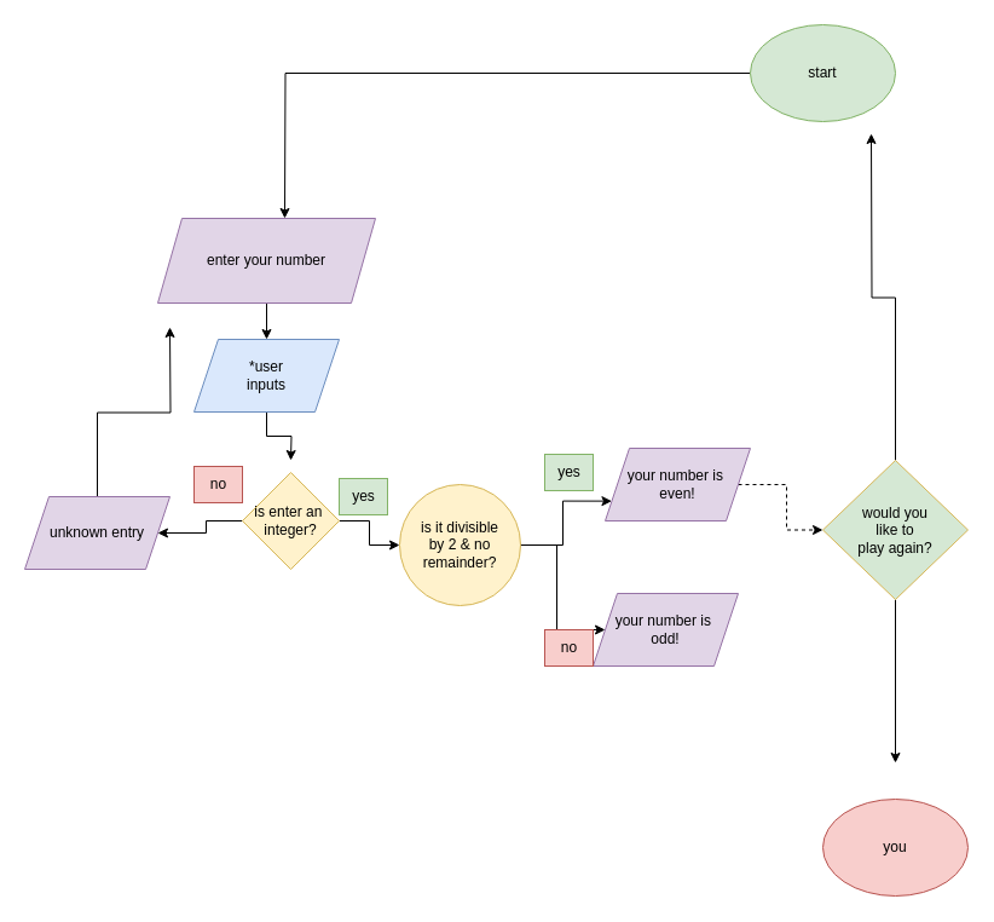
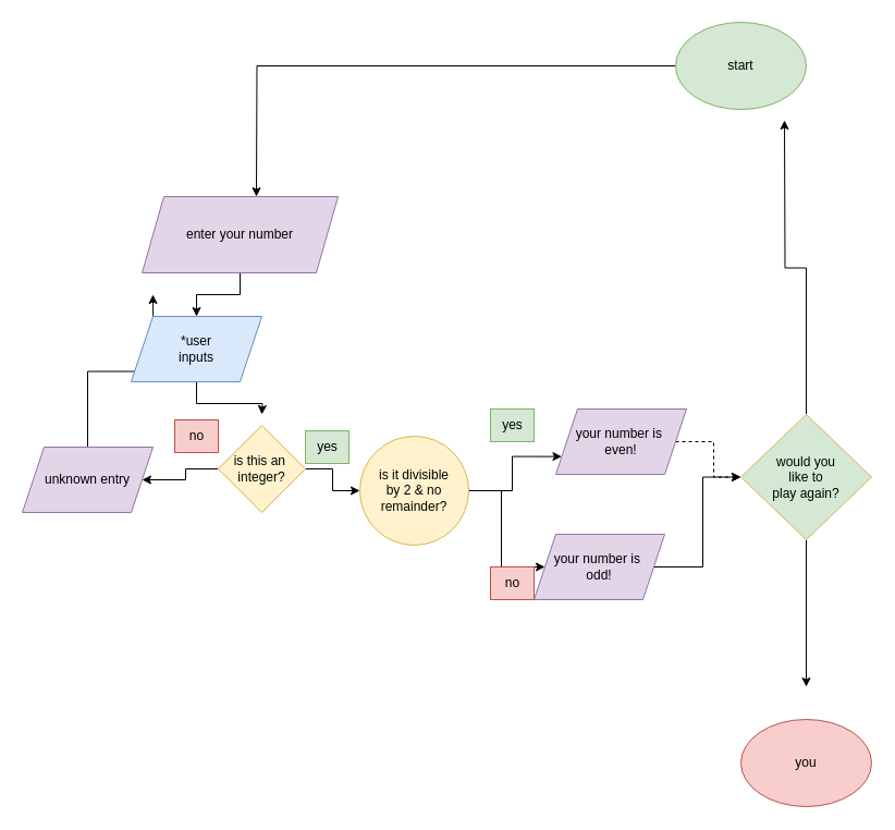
- <mxCell id="23" value="*user&lt;br&gt;inputs" style="shape=parallelogram;perimeter=parallelogramPerimeter;whiteSpace=wrap;html=1;fixedSize=1;fillColor=#dae8fc;strokeColor=#6c8ebf;" vertex="1" parent="1"><mxGeometry x="160" y="280" width="120" height="60" as="geometry" /></mxCell>
+ <mxCell id="23" value="*user&lt;br&gt;inputs" style="shape=parallelogram;perimeter=parallelogramPerimeter;whiteSpace=wrap;html=1;fixedSize=1;fillColor=#dae8fc;strokeColor=#6c8ebf;" vertex="1" parent="1"><mxGeometry x="120" y="290" width="120" height="60" as="geometry" /></mxCell>
- <mxCell id="16" value="your number is&amp;nbsp;&lt;br&gt;even!" style="shape=parallelogram;perimeter=parallelogramPerimeter;whiteSpace=wrap;html=1;fixedSize=1;fillColor=#e1d5e7;strokeColor=#9673a6;" vertex="1" parent="1"><mxGeometry x="500" y="370" width="120" height="60" as="geometry" /></mxCell>
+ <mxCell id="16" value="your number is&amp;nbsp;&lt;br&gt;even!" style="shape=parallelogram;perimeter=parallelogramPerimeter;whiteSpace=wrap;html=1;fixedSize=1;fillColor=#e1d5e7;strokeColor=#9673a6;" vertex="1" parent="1"><mxGeometry x="510" y="375" width="120" height="60" as="geometry" /></mxCell>
- <mxCell id="8" value="is enter an&amp;nbsp;&lt;br&gt;integer?" style="rhombus;whiteSpace=wrap;html=1;fillColor=#fff2cc;strokeColor=#d6b656;" vertex="1" parent="1"><mxGeometry x="200" y="390" width="80" height="80" as="geometry" /></mxCell>
+ <mxCell id="8" value="is this an&amp;nbsp;&lt;br&gt;integer?" style="rhombus;whiteSpace=wrap;html=1;fillColor=#fff2cc;strokeColor=#d6b656;" vertex="1" parent="1"><mxGeometry x="200" y="390" width="80" height="80" as="geometry" /></mxCell>
+ <mxCell id="19" style="edgeStyle=orthogonalEdgeStyle;rounded=0;orthogonalLoop=1;jettySize=auto;html=1;" edge="1" parent="1" source="20" target="26"><mxGeometry relative="1" as="geometry" /></mxCell>
